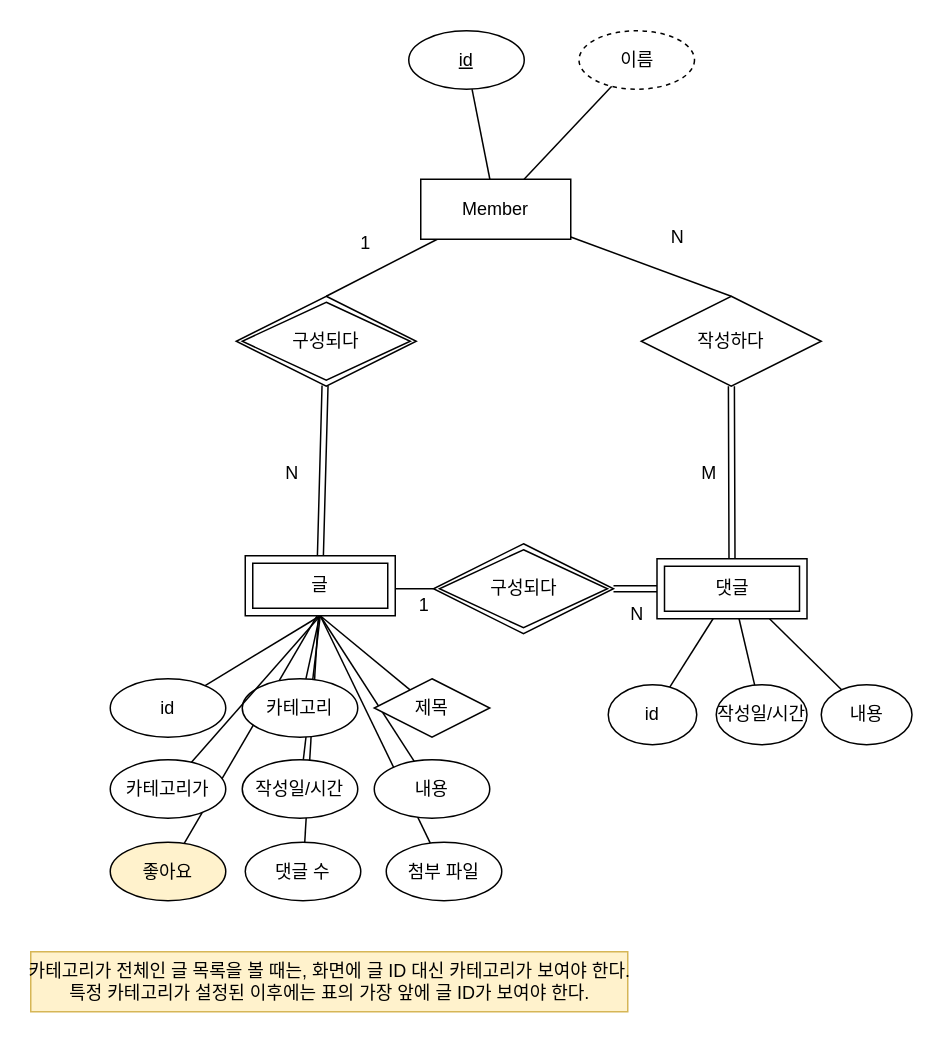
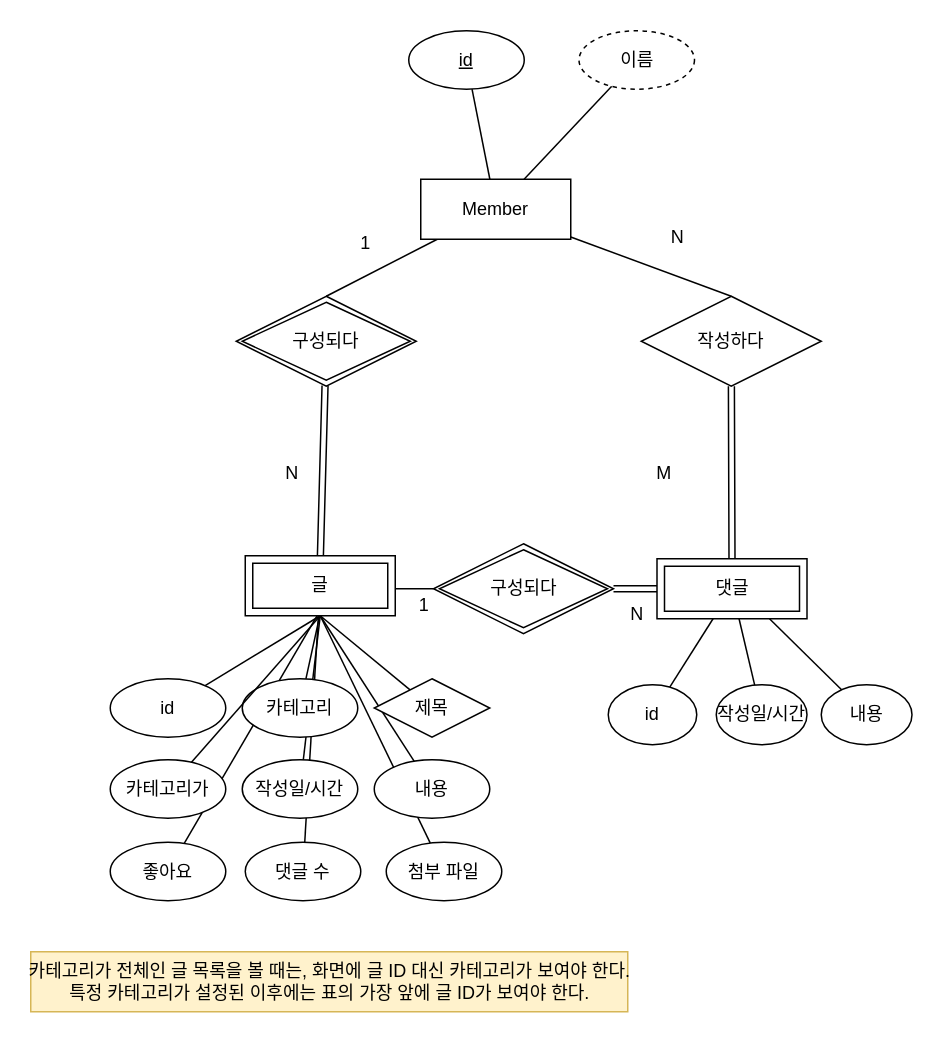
- <mxCell id="18" value="M" style="text;html=1;align=center;verticalAlign=middle;resizable=0;points=[];autosize=1;strokeColor=none;fillColor=none;" vertex="1" parent="1"><mxGeometry x="457.5" y="302" width="28" height="26" as="geometry" /></mxCell>
+ <mxCell id="18" value="M" style="text;html=1;align=center;verticalAlign=middle;resizable=0;points=[];autosize=1;strokeColor=none;fillColor=none;" vertex="1" parent="1"><mxGeometry x="427.5" y="302" width="28" height="26" as="geometry" /></mxCell>
- <mxCell id="45" value="좋아요" style="ellipse;whiteSpace=wrap;html=1;align=center;fillColor=#fff2cc;" vertex="1" parent="1"><mxGeometry x="73" y="561" width="77" height="39" as="geometry" /></mxCell>
+ <mxCell id="45" value="좋아요" style="ellipse;whiteSpace=wrap;html=1;align=center;" vertex="1" parent="1"><mxGeometry x="73" y="561" width="77" height="39" as="geometry" /></mxCell>
